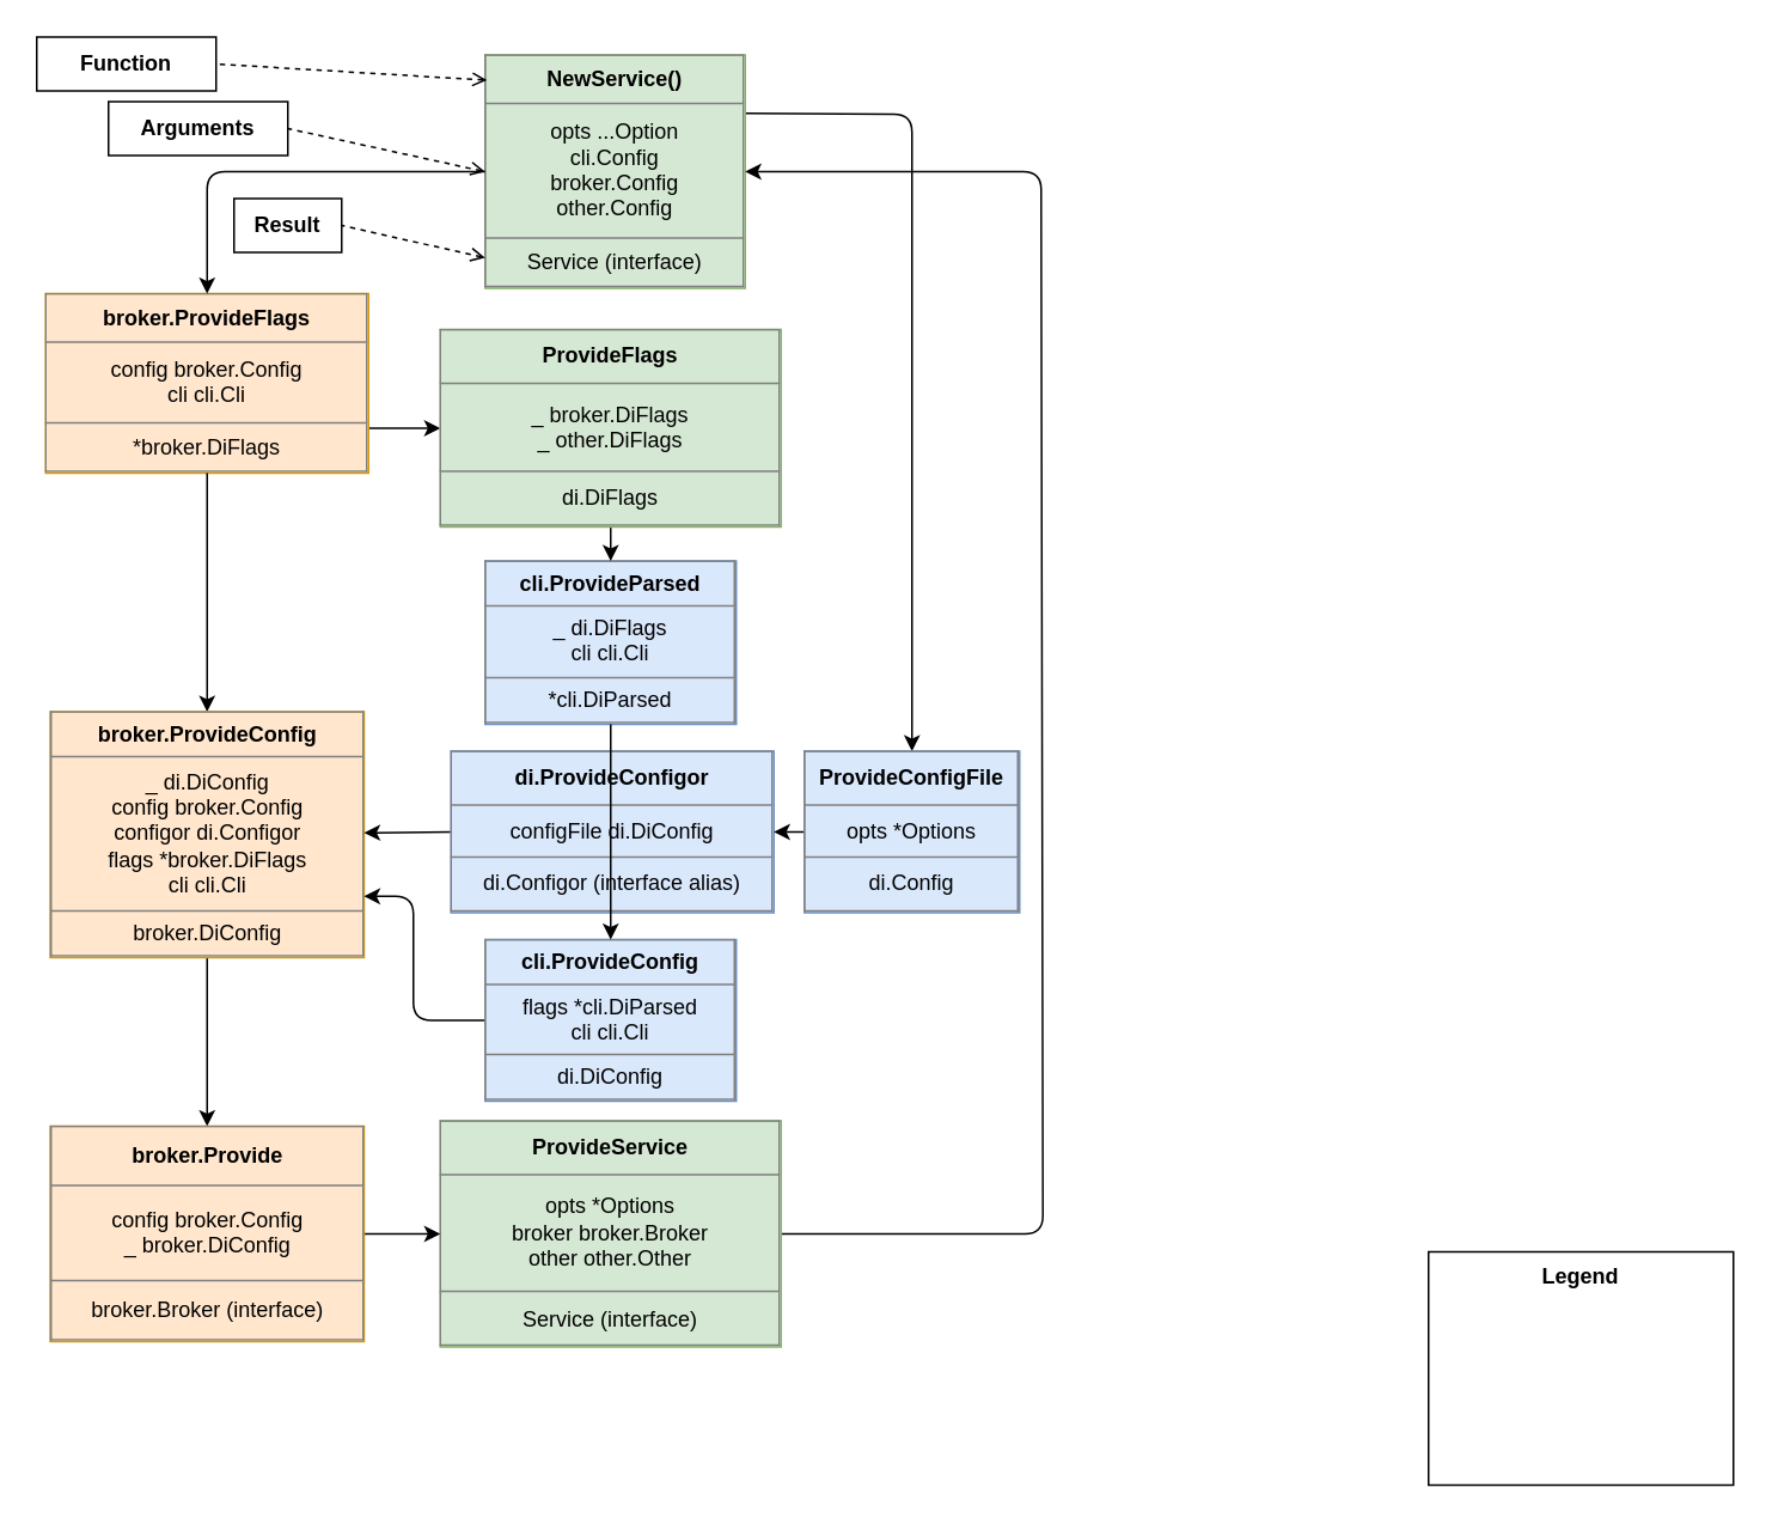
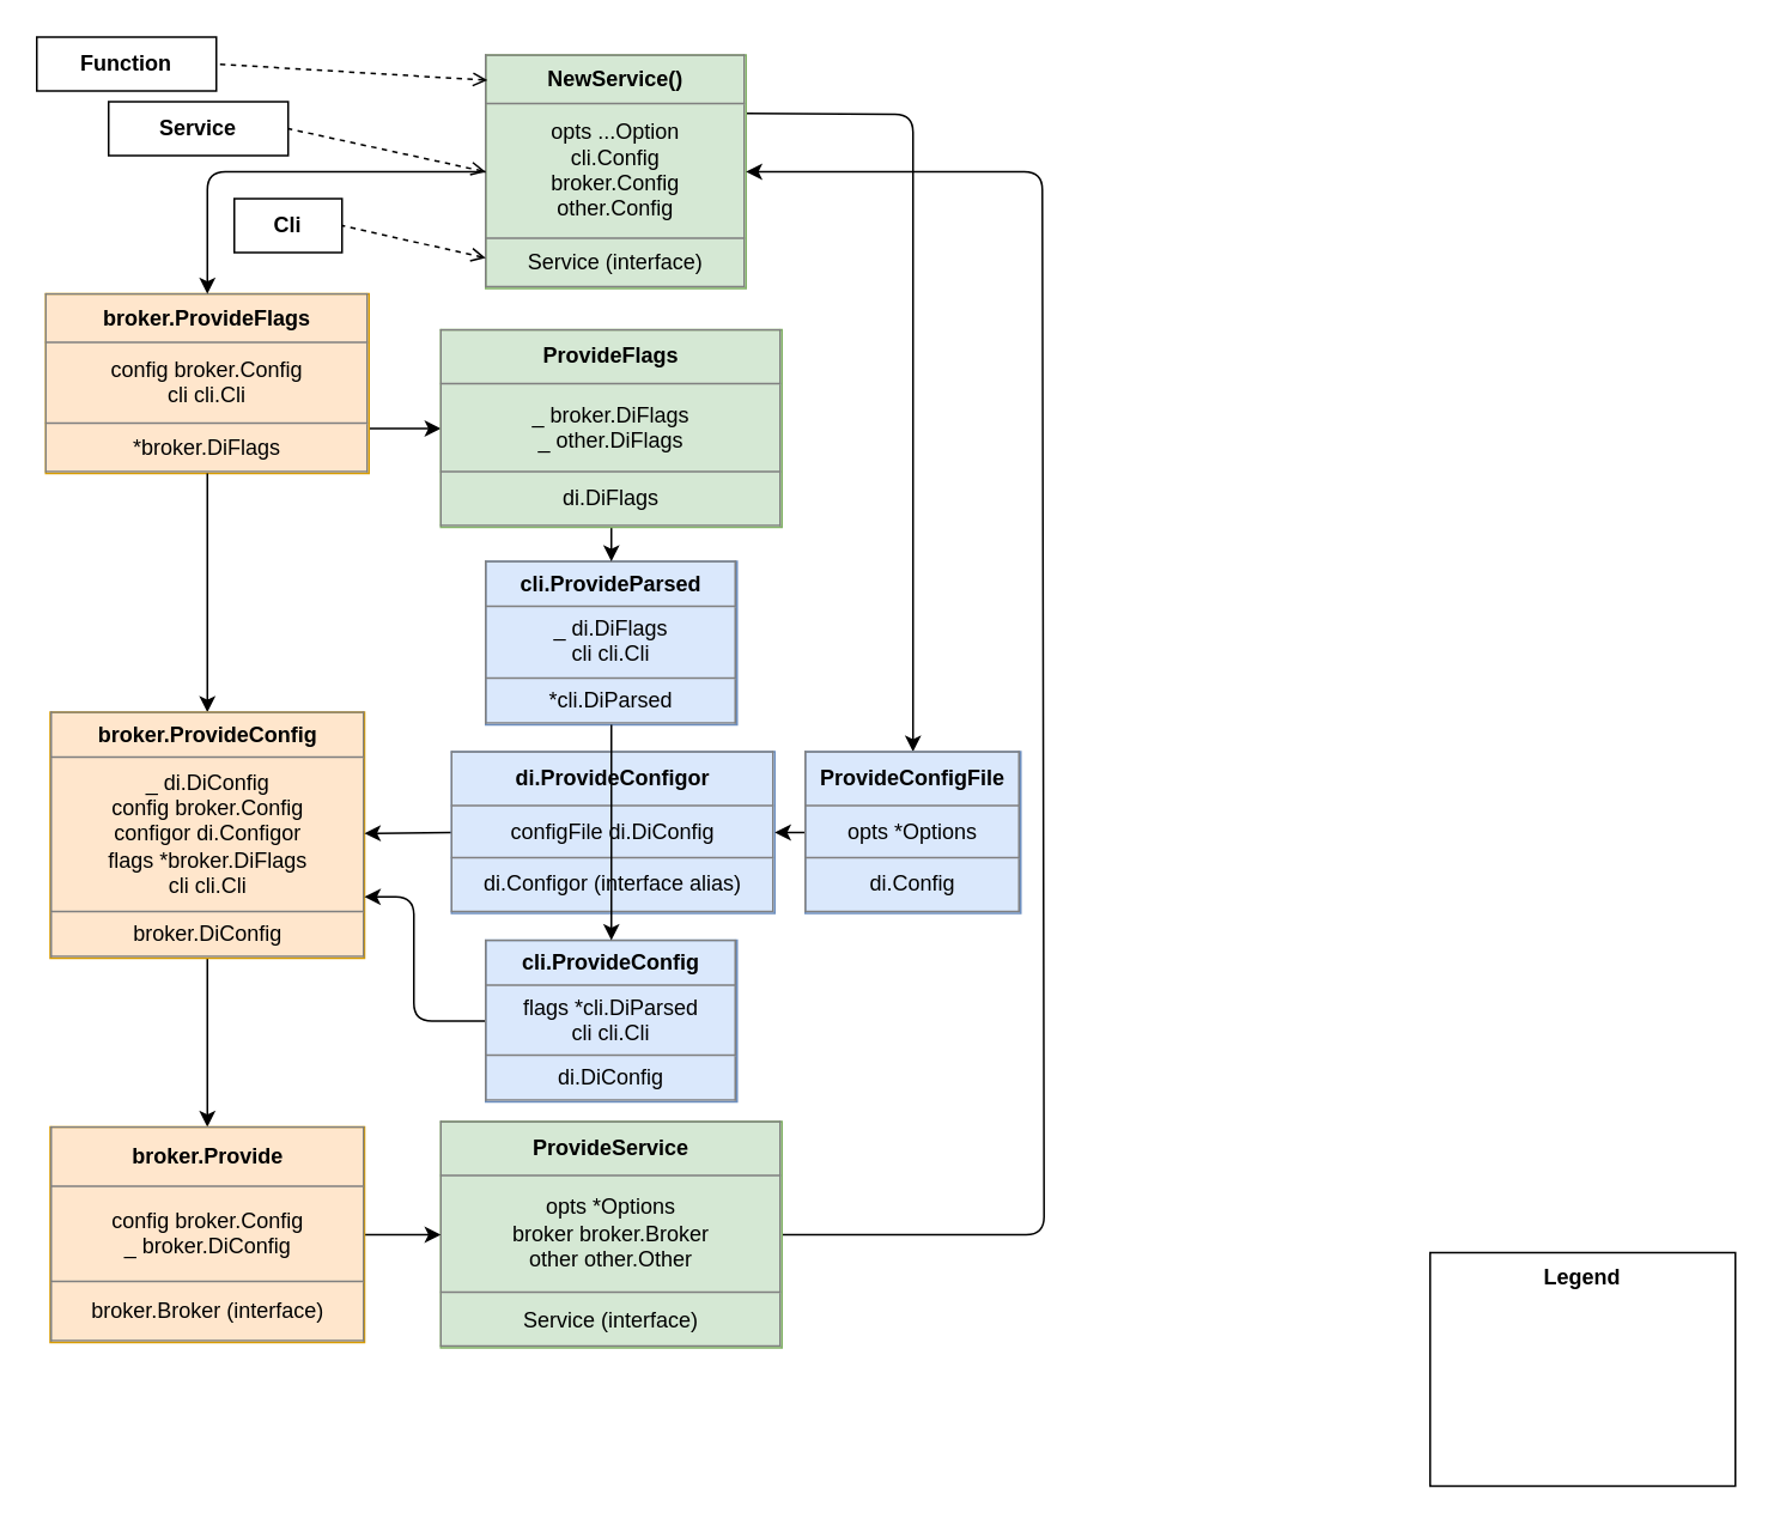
- <mxCell id="27" value="&lt;b&gt;Arguments&lt;/b&gt;" style="text;html=1;strokeColor=default;fillColor=none;align=center;verticalAlign=middle;whiteSpace=wrap;rounded=0;" parent="1" vertex="1"><mxGeometry x="60" y="56" width="100" height="30" as="geometry" /></mxCell>
+ <mxCell id="27" value="&lt;b&gt;Service&lt;/b&gt;" style="text;html=1;strokeColor=default;fillColor=none;align=center;verticalAlign=middle;whiteSpace=wrap;rounded=0;" parent="1" vertex="1"><mxGeometry x="60" y="56" width="100" height="30" as="geometry" /></mxCell>
- <mxCell id="28" value="Result" style="text;html=1;strokeColor=default;fillColor=none;align=center;verticalAlign=middle;whiteSpace=wrap;rounded=0;fontStyle=1" parent="1" vertex="1"><mxGeometry x="130" y="110" width="60" height="30" as="geometry" /></mxCell>
+ <mxCell id="28" value="Cli" style="text;html=1;strokeColor=default;fillColor=none;align=center;verticalAlign=middle;whiteSpace=wrap;rounded=0;fontStyle=1" parent="1" vertex="1"><mxGeometry x="130" y="110" width="60" height="30" as="geometry" /></mxCell>
